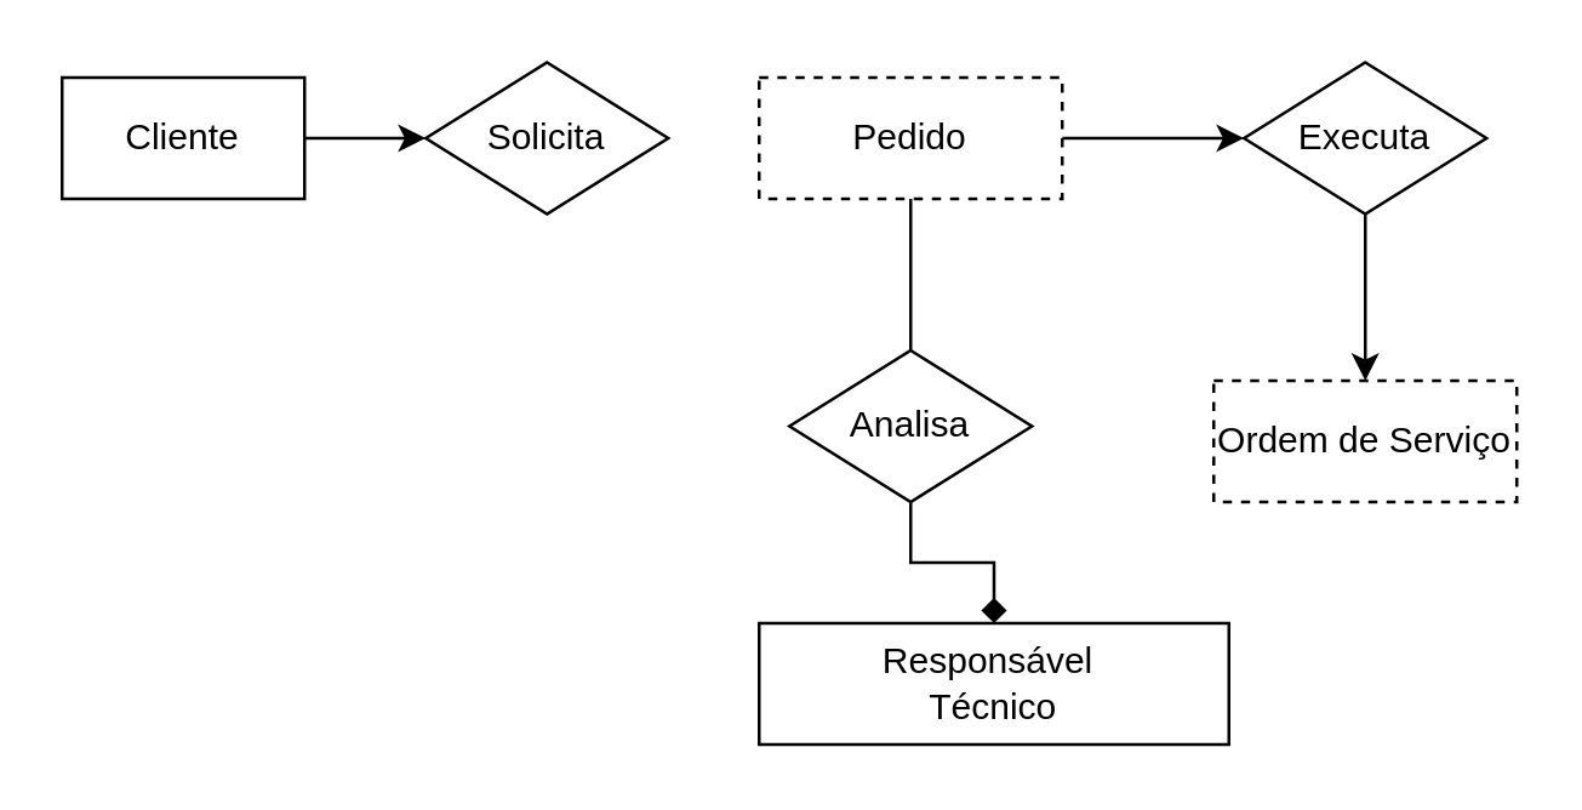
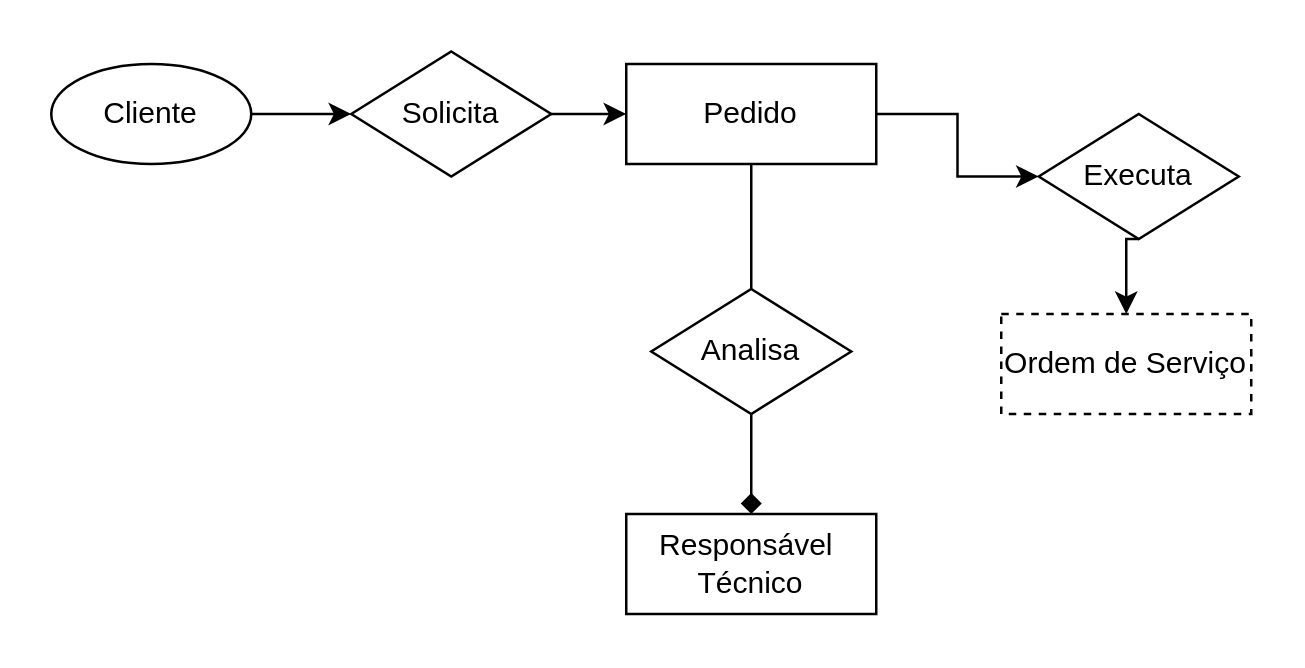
- <mxCell id="3" value="Cliente" style="whiteSpace=wrap;html=1;align=center;" vertex="1" parent="1"><mxGeometry x="20" y="25" width="80" height="40" as="geometry" /></mxCell>
+ <mxCell id="3" value="Cliente" style="ellipse;whiteSpace=wrap;html=1;align=center;" vertex="1" parent="1"><mxGeometry x="20" y="25" width="80" height="40" as="geometry" /></mxCell>
+ <mxCell id="9" style="edgeStyle=orthogonalEdgeStyle;rounded=0;orthogonalLoop=1;jettySize=auto;html=1;exitX=1;exitY=0.5;exitDx=0;exitDy=0;entryX=0;entryY=0.5;entryDx=0;entryDy=0;" edge="1" parent="1" source="10" target="6"><mxGeometry relative="1" as="geometry" /></mxCell>
- <mxCell id="6" value="Pedido" style="whiteSpace=wrap;html=1;align=center;dashed=1;" vertex="1" parent="1"><mxGeometry x="250" y="25" width="100" height="40" as="geometry" /></mxCell>
+ <mxCell id="6" value="Pedido" style="whiteSpace=wrap;html=1;align=center;" vertex="1" parent="1"><mxGeometry x="250" y="25" width="100" height="40" as="geometry" /></mxCell>
- <mxCell id="14" value="Executa" style="shape=rhombus;perimeter=rhombusPerimeter;whiteSpace=wrap;html=1;align=center;" vertex="1" parent="1"><mxGeometry x="410" y="20" width="80" height="50" as="geometry" /></mxCell>
+ <mxCell id="14" value="Executa" style="shape=rhombus;perimeter=rhombusPerimeter;whiteSpace=wrap;html=1;align=center;" vertex="1" parent="1"><mxGeometry x="415" y="45" width="80" height="50" as="geometry" /></mxCell>
- <mxCell id="8" value="Responsável&amp;nbsp;&lt;br&gt;Técnico" style="whiteSpace=wrap;html=1;align=center;" vertex="1" parent="1"><mxGeometry x="250" y="205" width="155" height="40" as="geometry" /></mxCell>
+ <mxCell id="8" value="Responsável&amp;nbsp;&lt;br&gt;Técnico" style="whiteSpace=wrap;html=1;align=center;" vertex="1" parent="1"><mxGeometry x="250" y="205" width="100" height="40" as="geometry" /></mxCell>
